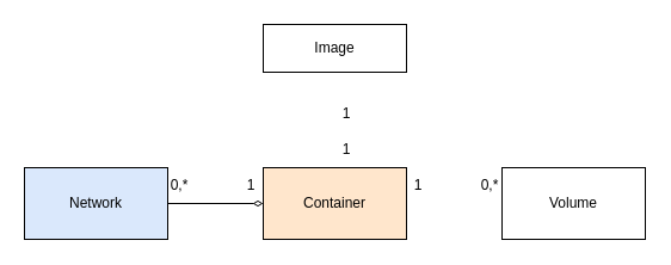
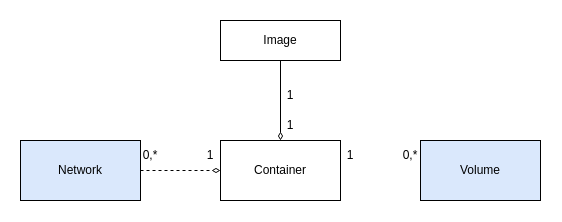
+ <mxCell id="2" style="edgeStyle=orthogonalEdgeStyle;rounded=0;orthogonalLoop=1;jettySize=auto;html=1;exitX=0.5;exitY=1;exitDx=0;exitDy=0;entryX=0.5;entryY=0;entryDx=0;entryDy=0;endArrow=diamondThin;endFill=0;" edge="1" parent="1" source="3" target="4"><mxGeometry relative="1" as="geometry" /></mxCell>
- <mxCell id="5" style="edgeStyle=orthogonalEdgeStyle;rounded=0;orthogonalLoop=1;jettySize=auto;html=1;exitX=1;exitY=0.5;exitDx=0;exitDy=0;entryX=0;entryY=0.5;entryDx=0;entryDy=0;endArrow=diamondThin;endFill=0;" edge="1" parent="1" source="6" target="4"><mxGeometry relative="1" as="geometry" /></mxCell>
+ <mxCell id="5" style="edgeStyle=orthogonalEdgeStyle;rounded=0;orthogonalLoop=1;jettySize=auto;html=1;exitX=1;exitY=0.5;exitDx=0;exitDy=0;entryX=0;entryY=0.5;entryDx=0;entryDy=0;endArrow=diamondThin;endFill=0;dashed=1;" edge="1" parent="1" source="6" target="4"><mxGeometry relative="1" as="geometry" /></mxCell>
- <mxCell id="4" value="Container" style="rounded=0;whiteSpace=wrap;html=1;fillColor=#ffe6cc;" vertex="1" parent="1"><mxGeometry x="220" y="140" width="120" height="60" as="geometry" /></mxCell>
+ <mxCell id="4" value="Container" style="rounded=0;whiteSpace=wrap;html=1;" vertex="1" parent="1"><mxGeometry x="220" y="140" width="120" height="60" as="geometry" /></mxCell>
- <mxCell id="7" value="Volume" style="rounded=0;whiteSpace=wrap;html=1;" vertex="1" parent="1"><mxGeometry x="420" y="140" width="120" height="60" as="geometry" /></mxCell>
+ <mxCell id="7" value="Volume" style="rounded=0;whiteSpace=wrap;html=1;fillColor=#dae8fc;" vertex="1" parent="1"><mxGeometry x="420" y="140" width="120" height="60" as="geometry" /></mxCell>
